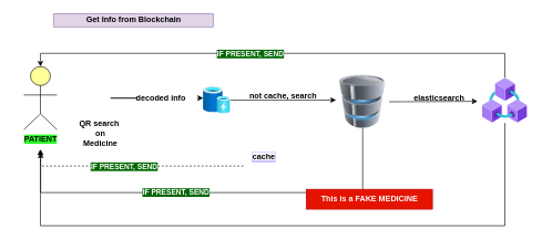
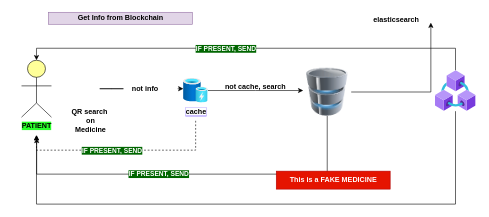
- <mxCell id="17" value="&lt;font color=&quot;#000000&quot;&gt;&lt;b&gt;decoded info&lt;/b&gt;&lt;/font&gt;" style="text;html=1;align=center;verticalAlign=middle;resizable=0;points=[];autosize=1;strokeColor=none;fillColor=none;fontColor=#FFFFFF;" vertex="1" parent="1"><mxGeometry x="185.5" y="132.5" width="110" height="30" as="geometry" /></mxCell>
+ <mxCell id="17" value="&lt;font color=&quot;#000000&quot;&gt;&lt;b&gt;not info&lt;/b&gt;&lt;/font&gt;" style="text;html=1;align=center;verticalAlign=middle;resizable=0;points=[];autosize=1;strokeColor=none;fillColor=none;fontColor=#FFFFFF;" vertex="1" parent="1"><mxGeometry x="185.5" y="132.5" width="110" height="30" as="geometry" /></mxCell>
- <mxCell id="19" value="&lt;b&gt;elasticsearch&lt;/b&gt;" style="text;html=1;align=center;verticalAlign=middle;resizable=0;points=[];autosize=1;strokeColor=none;fillColor=none;fontColor=#000000;" vertex="1" parent="1"><mxGeometry x="605" y="132.5" width="110" height="30" as="geometry" /></mxCell>
+ <mxCell id="19" value="&lt;b&gt;elasticsearch&lt;/b&gt;" style="text;html=1;align=center;verticalAlign=middle;resizable=0;points=[];autosize=1;strokeColor=none;fillColor=none;fontColor=#000000;" vertex="1" parent="1"><mxGeometry x="605" y="17.5" width="110" height="30" as="geometry" /></mxCell>
- <mxCell id="10" value="&lt;span style=&quot;background-color: rgb(255, 255, 255);&quot;&gt;&lt;b&gt;cache&lt;/b&gt;&lt;/span&gt;" style="text;html=1;align=center;verticalAlign=middle;resizable=0;points=[];autosize=1;strokeColor=none;fillColor=none;fontColor=#000000;labelBackgroundColor=#5E36FF;" vertex="1" parent="1"><mxGeometry x="365.5" y="221" width="60" height="30" as="geometry" /></mxCell>
+ <mxCell id="10" value="&lt;span style=&quot;background-color: rgb(255, 255, 255);&quot;&gt;&lt;b&gt;cache&lt;/b&gt;&lt;/span&gt;" style="text;html=1;align=center;verticalAlign=middle;resizable=0;points=[];autosize=1;strokeColor=none;fillColor=none;fontColor=#000000;labelBackgroundColor=#5E36FF;" vertex="1" parent="1"><mxGeometry x="295.5" y="171" width="60" height="30" as="geometry" /></mxCell>
